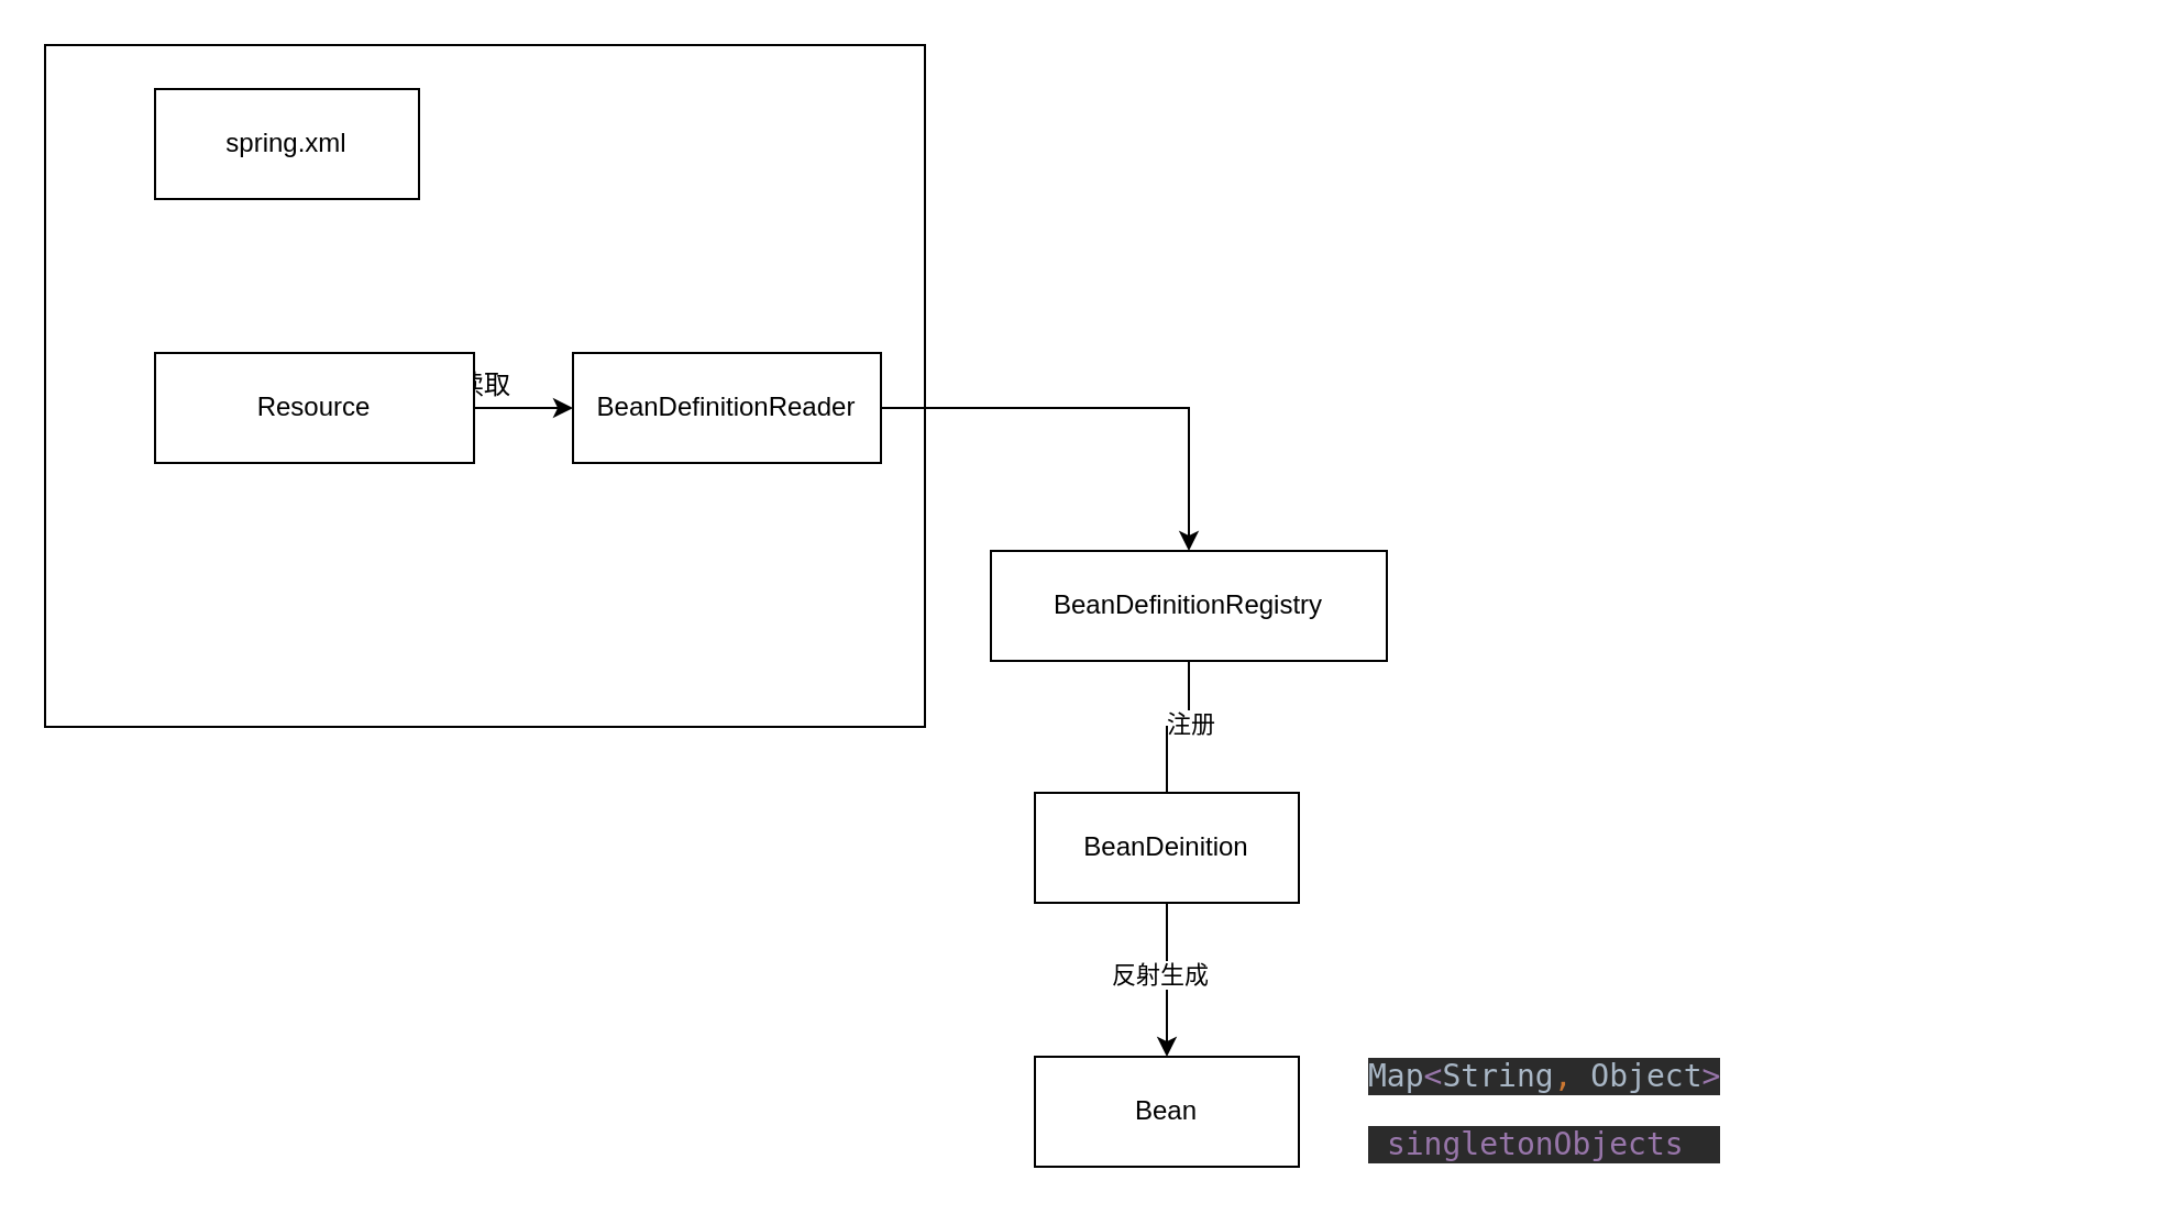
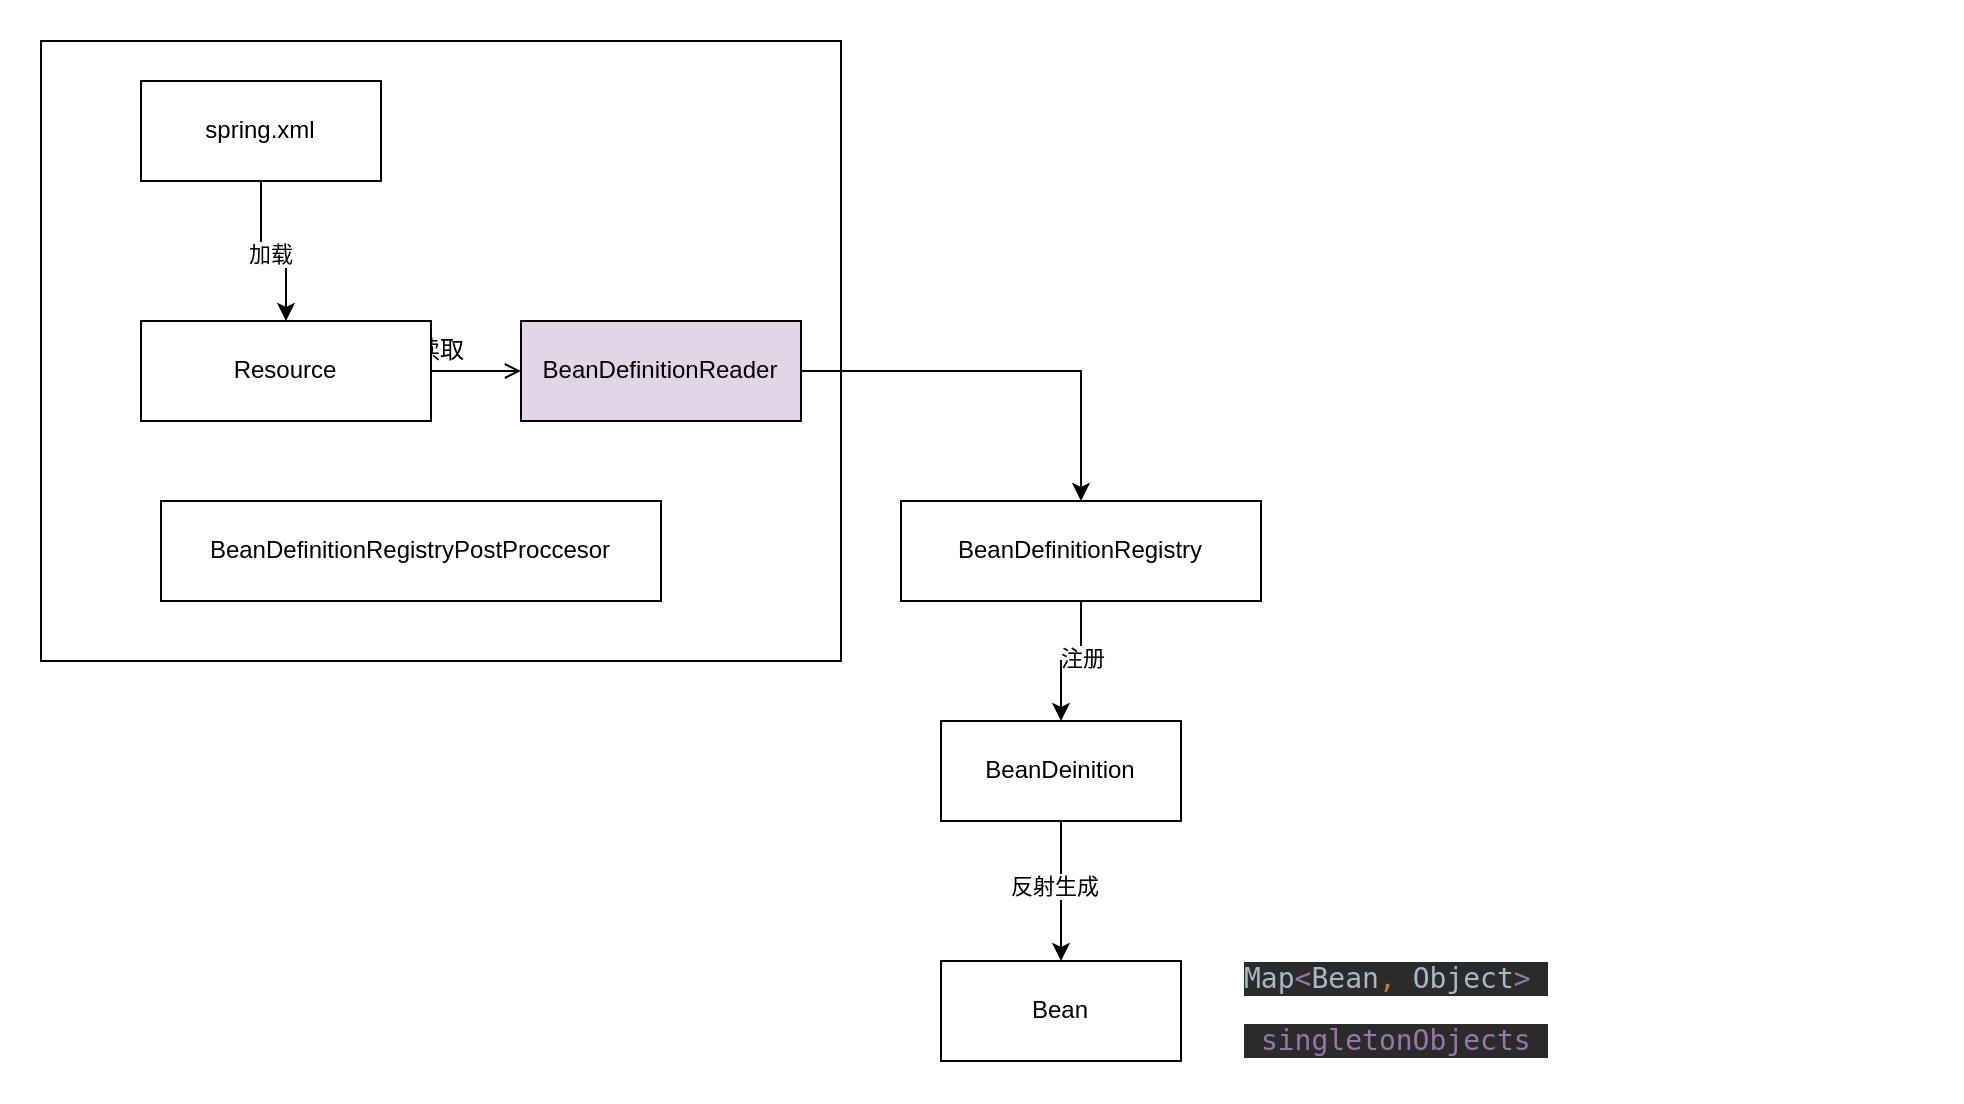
+ <mxCell id="3" style="edgeStyle=orthogonalEdgeStyle;rounded=0;orthogonalLoop=1;jettySize=auto;html=1;exitX=0.5;exitY=1;exitDx=0;exitDy=0;entryX=0.5;entryY=0;entryDx=0;entryDy=0;" edge="1" parent="1" source="5" target="7"><mxGeometry relative="1" as="geometry" /></mxCell>
+ <mxCell id="4" value="加载" style="edgeLabel;html=1;align=center;verticalAlign=middle;resizable=0;points=[];" vertex="1" connectable="0" parent="3"><mxGeometry x="-0.057" y="-1" relative="1" as="geometry"><mxPoint as="offset" /></mxGeometry></mxCell>
- <mxCell id="6" style="edgeStyle=orthogonalEdgeStyle;rounded=0;orthogonalLoop=1;jettySize=auto;html=1;exitX=1;exitY=0.5;exitDx=0;exitDy=0;entryX=0;entryY=0.5;entryDx=0;entryDy=0;" edge="1" parent="1" source="7" target="9"><mxGeometry relative="1" as="geometry" /></mxCell>
+ <mxCell id="6" style="edgeStyle=orthogonalEdgeStyle;rounded=0;orthogonalLoop=1;jettySize=auto;html=1;exitX=1;exitY=0.5;exitDx=0;exitDy=0;entryX=0;entryY=0.5;entryDx=0;entryDy=0;endArrow=open;" edge="1" parent="1" source="7" target="9"><mxGeometry relative="1" as="geometry" /></mxCell>
- <mxCell id="9" value="BeanDefinitionReader" style="rounded=0;whiteSpace=wrap;html=1;" vertex="1" parent="1"><mxGeometry x="260" y="160" width="140" height="50" as="geometry" /></mxCell>
+ <mxCell id="9" value="BeanDefinitionReader" style="rounded=0;whiteSpace=wrap;html=1;fillColor=#e1d5e7;" vertex="1" parent="1"><mxGeometry x="260" y="160" width="140" height="50" as="geometry" /></mxCell>
+ <mxCell id="17" value="BeanDefinitionRegistryPostProccesor" style="rounded=0;whiteSpace=wrap;html=1;" vertex="1" parent="1"><mxGeometry x="80" y="250" width="250" height="50" as="geometry" /></mxCell>
- <mxCell id="10" value="" style="edgeStyle=orthogonalEdgeStyle;rounded=0;orthogonalLoop=1;jettySize=auto;html=1;endArrow=none;" edge="1" parent="1" source="12" target="15"><mxGeometry relative="1" as="geometry" /></mxCell>
+ <mxCell id="10" value="" style="edgeStyle=orthogonalEdgeStyle;rounded=0;orthogonalLoop=1;jettySize=auto;html=1;" edge="1" parent="1" source="12" target="15"><mxGeometry relative="1" as="geometry" /></mxCell>
- <mxCell id="18" value="&lt;pre style=&quot;background-color: #2b2b2b ; color: #a9b7c6 ; font-family: &amp;#34;jetbrains mono&amp;#34; , monospace ; font-size: 10.5pt&quot;&gt;Map&lt;span style=&quot;color: #9876aa ; font-style: italic&quot;&gt;&amp;lt;&lt;/span&gt;String&lt;span style=&quot;color: #cc7832&quot;&gt;, &lt;/span&gt;Object&lt;span style=&quot;color: #9876aa ; font-style: italic&quot;&gt;&amp;gt;&lt;/span&gt;&lt;/pre&gt;&lt;pre style=&quot;background-color: #2b2b2b ; color: #a9b7c6 ; font-family: &amp;#34;jetbrains mono&amp;#34; , monospace ; font-size: 10.5pt&quot;&gt;&lt;span style=&quot;color: #9876aa ; font-style: italic&quot;&gt; &lt;/span&gt;&lt;span style=&quot;color: #9876aa&quot;&gt;singletonObjects &lt;/span&gt;&lt;/pre&gt;" style="text;whiteSpace=wrap;html=1;" vertex="1" parent="1"><mxGeometry x="620" y="460" width="340" height="60" as="geometry" /></mxCell>
+ <mxCell id="18" value="&lt;pre style=&quot;background-color: #2b2b2b ; color: #a9b7c6 ; font-family: &amp;#34;jetbrains mono&amp;#34; , monospace ; font-size: 10.5pt&quot;&gt;Map&lt;span style=&quot;color: #9876aa ; font-style: italic&quot;&gt;&amp;lt;&lt;/span&gt;Bean&lt;span style=&quot;color: #cc7832&quot;&gt;, &lt;/span&gt;Object&lt;span style=&quot;color: #9876aa ; font-style: italic&quot;&gt;&amp;gt;&lt;/span&gt;&lt;/pre&gt;&lt;pre style=&quot;background-color: #2b2b2b ; color: #a9b7c6 ; font-family: &amp;#34;jetbrains mono&amp;#34; , monospace ; font-size: 10.5pt&quot;&gt;&lt;span style=&quot;color: #9876aa ; font-style: italic&quot;&gt; &lt;/span&gt;&lt;span style=&quot;color: #9876aa&quot;&gt;singletonObjects &lt;/span&gt;&lt;/pre&gt;" style="text;whiteSpace=wrap;html=1;" vertex="1" parent="1"><mxGeometry x="620" y="460" width="340" height="60" as="geometry" /></mxCell>
